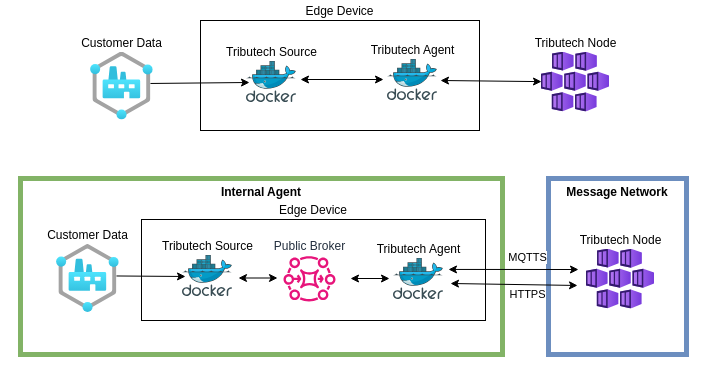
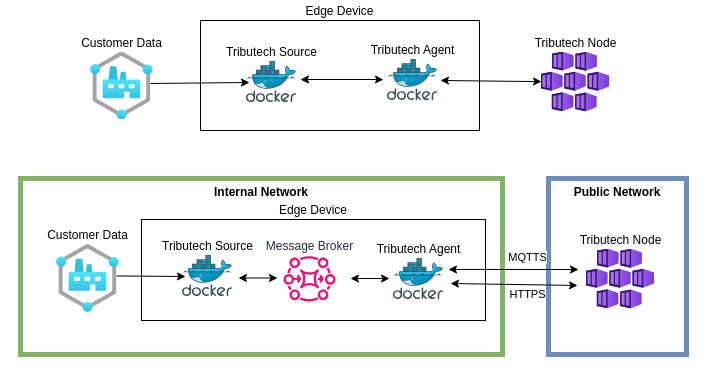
- <mxCell id="3" value="&lt;b&gt;Internal Agent&lt;/b&gt;" style="whiteSpace=wrap;html=1;verticalAlign=top;fillColor=none;glass=0;fillStyle=zigzag-line;strokeColor=#82b366;strokeWidth=5;" vertex="1" parent="1"><mxGeometry x="20" y="178" width="482" height="176" as="geometry" /></mxCell>
+ <mxCell id="3" value="&lt;b&gt;Internal Network&lt;/b&gt;" style="whiteSpace=wrap;html=1;verticalAlign=top;fillColor=none;glass=0;fillStyle=zigzag-line;strokeColor=#82b366;strokeWidth=5;" vertex="1" parent="1"><mxGeometry x="20" y="178" width="482" height="176" as="geometry" /></mxCell>
- <mxCell id="2" value="&lt;b&gt;Message Network&lt;/b&gt;" style="whiteSpace=wrap;html=1;verticalAlign=top;fillColor=none;glass=0;fillStyle=zigzag-line;strokeColor=#6c8ebf;strokeWidth=5;" vertex="1" parent="1"><mxGeometry x="548" y="178" width="138" height="176" as="geometry" /></mxCell>
+ <mxCell id="2" value="&lt;b&gt;Public Network&lt;/b&gt;" style="whiteSpace=wrap;html=1;verticalAlign=top;fillColor=none;glass=0;fillStyle=zigzag-line;strokeColor=#6c8ebf;strokeWidth=5;" vertex="1" parent="1"><mxGeometry x="548" y="178" width="138" height="176" as="geometry" /></mxCell>
- <mxCell id="21" value="&lt;div&gt;&lt;span style=&quot;background-color: initial;&quot;&gt;Public Broker&lt;/span&gt;&lt;br&gt;&lt;/div&gt;" style="sketch=0;outlineConnect=0;fontColor=#232F3E;gradientColor=none;fillColor=#E7157B;strokeColor=none;dashed=0;verticalLabelPosition=top;verticalAlign=bottom;align=center;html=1;fontSize=12;fontStyle=0;aspect=fixed;pointerEvents=1;shape=mxgraph.aws4.mq_broker;labelPosition=center;" vertex="1" parent="1"><mxGeometry x="283" y="255" width="52" height="46" as="geometry" /></mxCell>
+ <mxCell id="21" value="&lt;div&gt;&lt;span style=&quot;background-color: initial;&quot;&gt;Message Broker&lt;/span&gt;&lt;br&gt;&lt;/div&gt;" style="sketch=0;outlineConnect=0;fontColor=#232F3E;gradientColor=none;fillColor=#E7157B;strokeColor=none;dashed=0;verticalLabelPosition=top;verticalAlign=bottom;align=center;html=1;fontSize=12;fontStyle=0;aspect=fixed;pointerEvents=1;shape=mxgraph.aws4.mq_broker;labelPosition=center;" vertex="1" parent="1"><mxGeometry x="283" y="255" width="52" height="46" as="geometry" /></mxCell>
